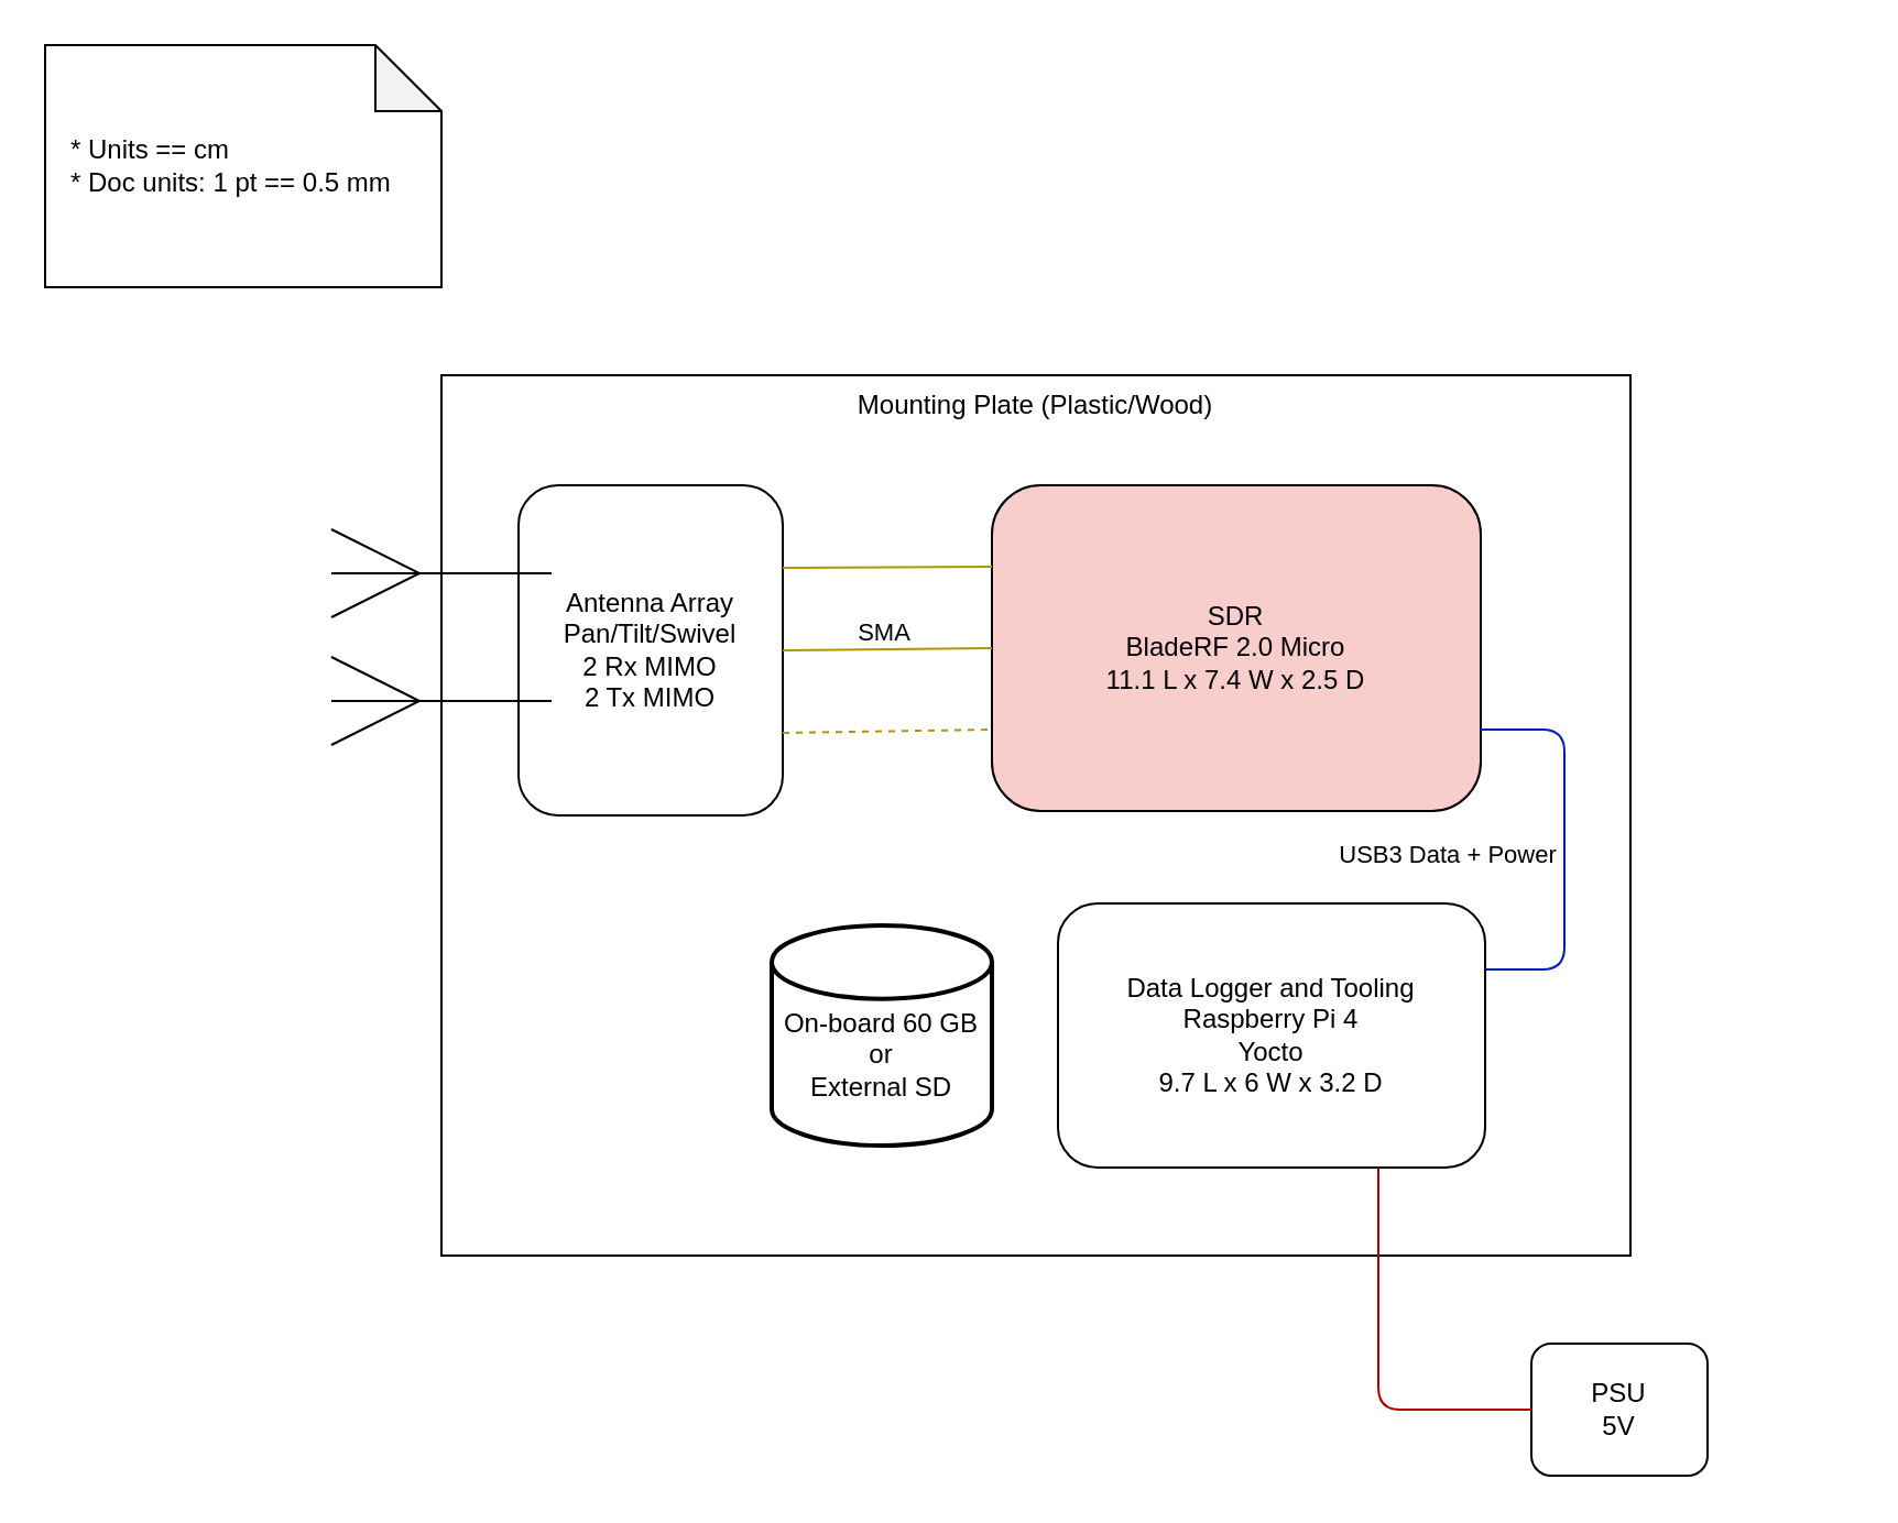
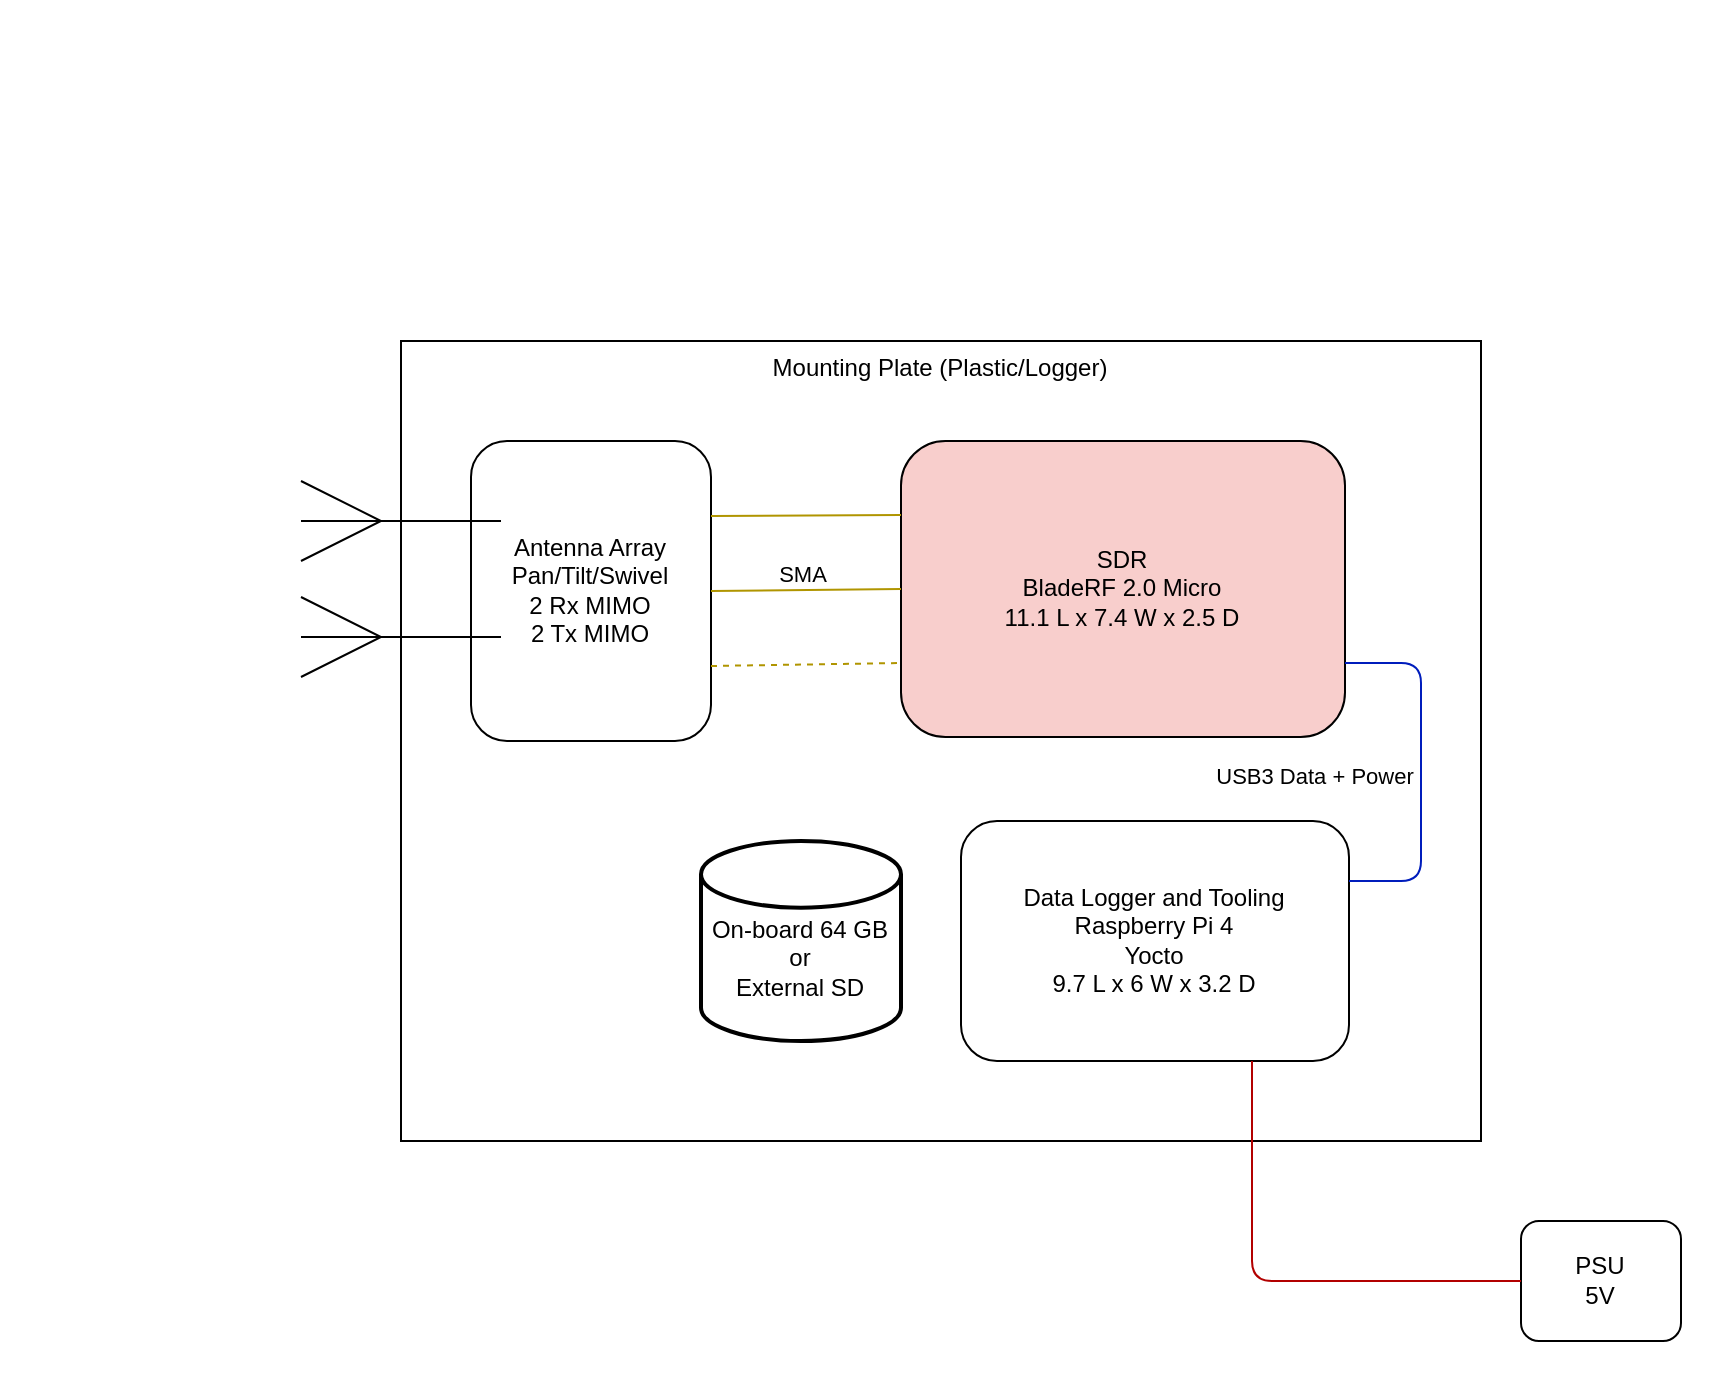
- <mxCell id="3" value="* Units == cm&lt;br&gt;* Doc units: 1 pt == 0.5 mm" style="shape=note;whiteSpace=wrap;html=1;backgroundOutline=1;darkOpacity=0.05;align=left;spacingLeft=10;" vertex="1" parent="1"><mxGeometry x="20" y="20" width="180" height="110" as="geometry" /></mxCell>
- <mxCell id="2" value="Mounting Plate (Plastic/Wood)" style="rounded=0;whiteSpace=wrap;html=1;verticalAlign=top;" vertex="1" parent="1"><mxGeometry x="200" y="170" width="540" height="400" as="geometry" /></mxCell>
+ <mxCell id="2" value="Mounting Plate (Plastic/Logger)" style="rounded=0;whiteSpace=wrap;html=1;verticalAlign=top;" vertex="1" parent="1"><mxGeometry x="200" y="170" width="540" height="400" as="geometry" /></mxCell>
- <mxCell id="17" value="On-board 60 GB&lt;br&gt;or&lt;br&gt;External SD" style="strokeWidth=2;html=1;shape=mxgraph.flowchart.database;whiteSpace=wrap;align=center;verticalAlign=middle;spacingBottom=-18;" vertex="1" parent="1"><mxGeometry x="350" y="420" width="100" height="100" as="geometry" /></mxCell>
+ <mxCell id="17" value="On-board 64 GB&lt;br&gt;or&lt;br&gt;External SD" style="strokeWidth=2;html=1;shape=mxgraph.flowchart.database;whiteSpace=wrap;align=center;verticalAlign=middle;spacingBottom=-18;" vertex="1" parent="1"><mxGeometry x="350" y="420" width="100" height="100" as="geometry" /></mxCell>
- <mxCell id="8" value="PSU&lt;br&gt;5V" style="rounded=1;whiteSpace=wrap;html=1;align=center;" vertex="1" parent="1"><mxGeometry x="695" y="610" width="80" height="60" as="geometry" /></mxCell>
+ <mxCell id="8" value="PSU&lt;br&gt;5V" style="rounded=1;whiteSpace=wrap;html=1;align=center;" vertex="1" parent="1"><mxGeometry x="760" y="610" width="80" height="60" as="geometry" /></mxCell>
